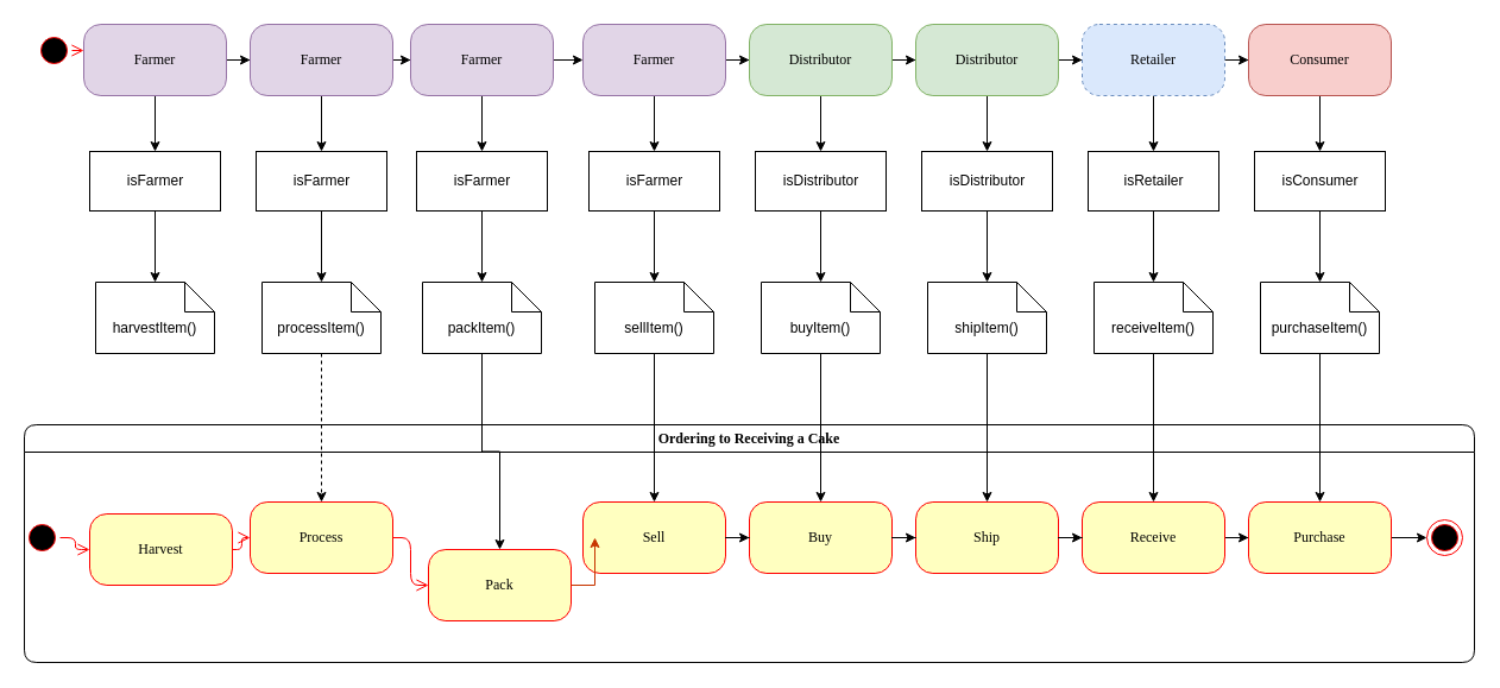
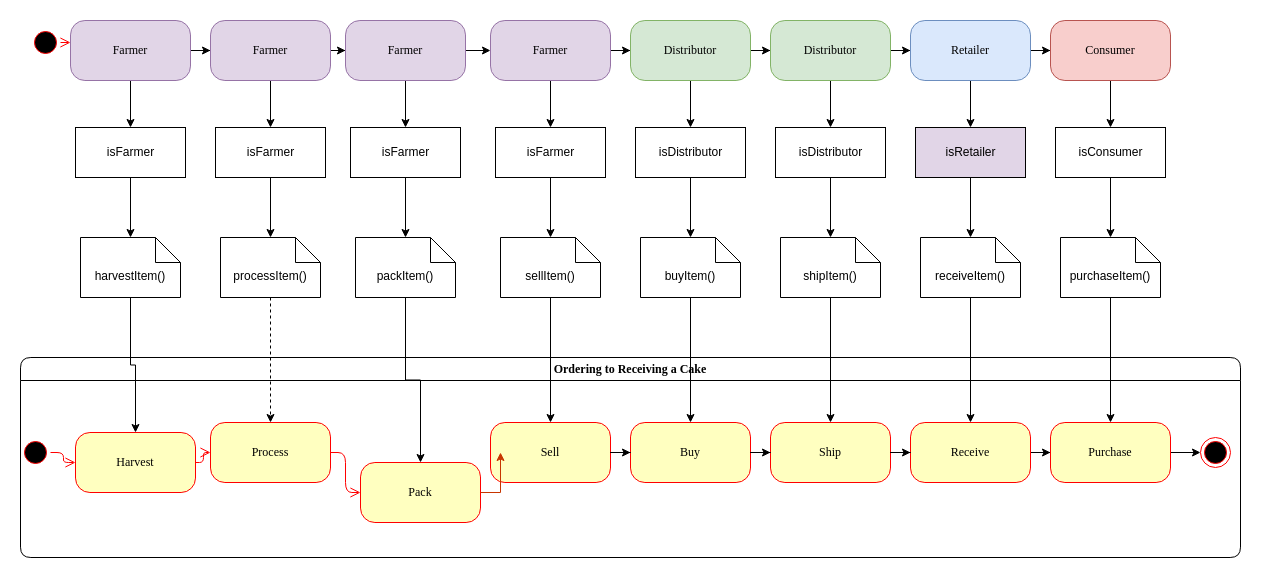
- <mxCell id="44" value="Retailer" style="rounded=1;whiteSpace=wrap;html=1;arcSize=24;fillColor=#dae8fc;strokeColor=#6c8ebf;shadow=0;comic=0;labelBackgroundColor=none;fontFamily=Verdana;fontSize=12;align=center;dashed=1;" vertex="1" parent="1"><mxGeometry x="910" y="20" width="120" height="60" as="geometry" /></mxCell>
+ <mxCell id="44" value="Retailer" style="rounded=1;whiteSpace=wrap;html=1;arcSize=24;fillColor=#dae8fc;strokeColor=#6c8ebf;shadow=0;comic=0;labelBackgroundColor=none;fontFamily=Verdana;fontSize=12;align=center;" vertex="1" parent="1"><mxGeometry x="910" y="20" width="120" height="60" as="geometry" /></mxCell>
- <mxCell id="60" value="isRetailer" style="html=1;" vertex="1" parent="1"><mxGeometry x="915" y="127" width="110" height="50" as="geometry" /></mxCell>
+ <mxCell id="60" value="isRetailer" style="html=1;fillColor=#e1d5e7;" vertex="1" parent="1"><mxGeometry x="915" y="127" width="110" height="50" as="geometry" /></mxCell>
+ <mxCell id="63" value="" style="edgeStyle=orthogonalEdgeStyle;rounded=0;orthogonalLoop=1;jettySize=auto;html=1;" edge="1" parent="1" source="64" target="6"><mxGeometry relative="1" as="geometry" /></mxCell>
